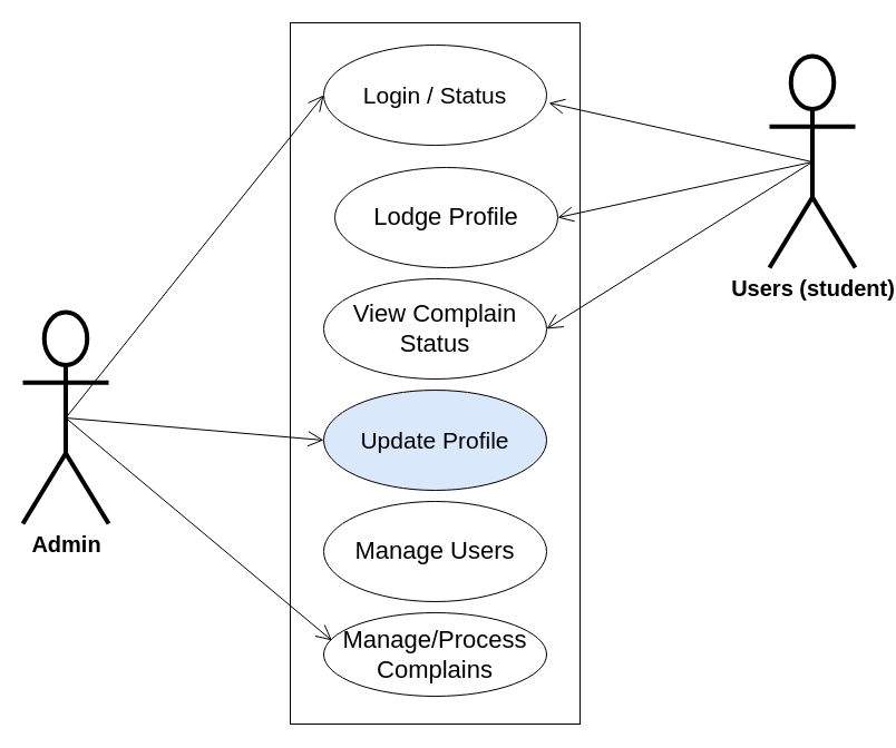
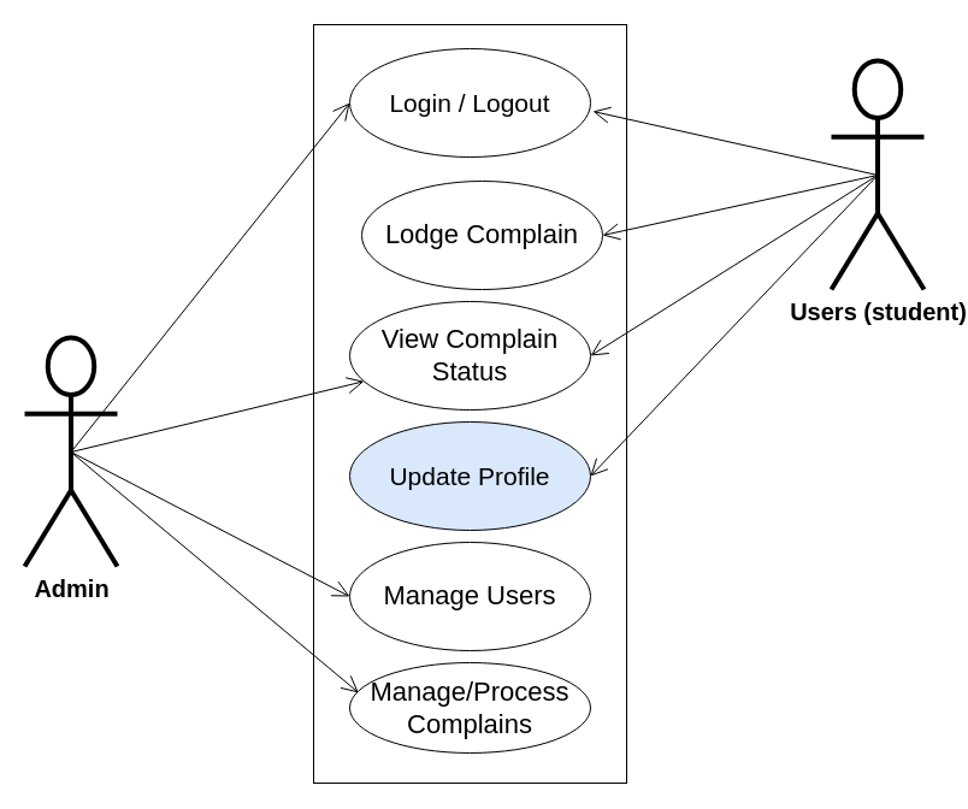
- <mxCell id="4" value="&lt;font style=&quot;font-size: 21px&quot;&gt;Login / Status&lt;/font&gt;" style="ellipse;whiteSpace=wrap;html=1;" parent="1" vertex="1"><mxGeometry x="290" y="40" width="200" height="90" as="geometry" /></mxCell>
+ <mxCell id="4" value="&lt;font style=&quot;font-size: 21px&quot;&gt;Login / Logout&lt;/font&gt;" style="ellipse;whiteSpace=wrap;html=1;" parent="1" vertex="1"><mxGeometry x="290" y="40" width="200" height="90" as="geometry" /></mxCell>
- <mxCell id="6" value="&lt;span style=&quot;font-size: 22px&quot;&gt;Lodge Profile&lt;/span&gt;" style="ellipse;whiteSpace=wrap;html=1;" parent="1" vertex="1"><mxGeometry x="300" y="150" width="200" height="90" as="geometry" /></mxCell>
+ <mxCell id="6" value="&lt;span style=&quot;font-size: 22px&quot;&gt;Lodge Complain&lt;/span&gt;" style="ellipse;whiteSpace=wrap;html=1;" parent="1" vertex="1"><mxGeometry x="300" y="150" width="200" height="90" as="geometry" /></mxCell>
+ <mxCell id="10" value="" style="endArrow=open;endFill=1;endSize=12;html=1;entryX=1;entryY=0.5;entryDx=0;entryDy=0;exitX=0.5;exitY=0.5;exitDx=0;exitDy=0;exitPerimeter=0;" parent="1" source="9" target="5" edge="1"><mxGeometry width="160" relative="1" as="geometry"><mxPoint x="898.5" y="545" as="sourcePoint" /><mxPoint x="450" y="130.01" as="targetPoint" /></mxGeometry></mxCell>
- <mxCell id="16" value="" style="endArrow=open;endFill=1;endSize=12;html=1;exitX=0.5;exitY=0.5;exitDx=0;exitDy=0;exitPerimeter=0;entryX=0;entryY=0.5;entryDx=0;entryDy=0;" parent="1" source="3" target="5" edge="1"><mxGeometry width="160" relative="1" as="geometry"><mxPoint x="38.5" y="385" as="sourcePoint" /><mxPoint x="329.289" y="246.82" as="targetPoint" /></mxGeometry></mxCell>
+ <mxCell id="16" value="" style="endArrow=open;endFill=1;endSize=12;html=1;exitX=0.5;exitY=0.5;exitDx=0;exitDy=0;exitPerimeter=0;" parent="1" source="3" target="8" edge="1"><mxGeometry width="160" relative="1" as="geometry"><mxPoint x="38.5" y="385" as="sourcePoint" /><mxPoint x="329.289" y="246.82" as="targetPoint" /></mxGeometry></mxCell>
+ <mxCell id="12" value="" style="endArrow=open;endFill=1;endSize=12;html=1;entryX=0;entryY=0.5;entryDx=0;entryDy=0;exitX=0.5;exitY=0.5;exitDx=0;exitDy=0;exitPerimeter=0;" parent="1" source="3" target="11" edge="1"><mxGeometry width="160" relative="1" as="geometry"><mxPoint x="38.5" y="415" as="sourcePoint" /><mxPoint x="310" y="751" as="targetPoint" /></mxGeometry></mxCell>
